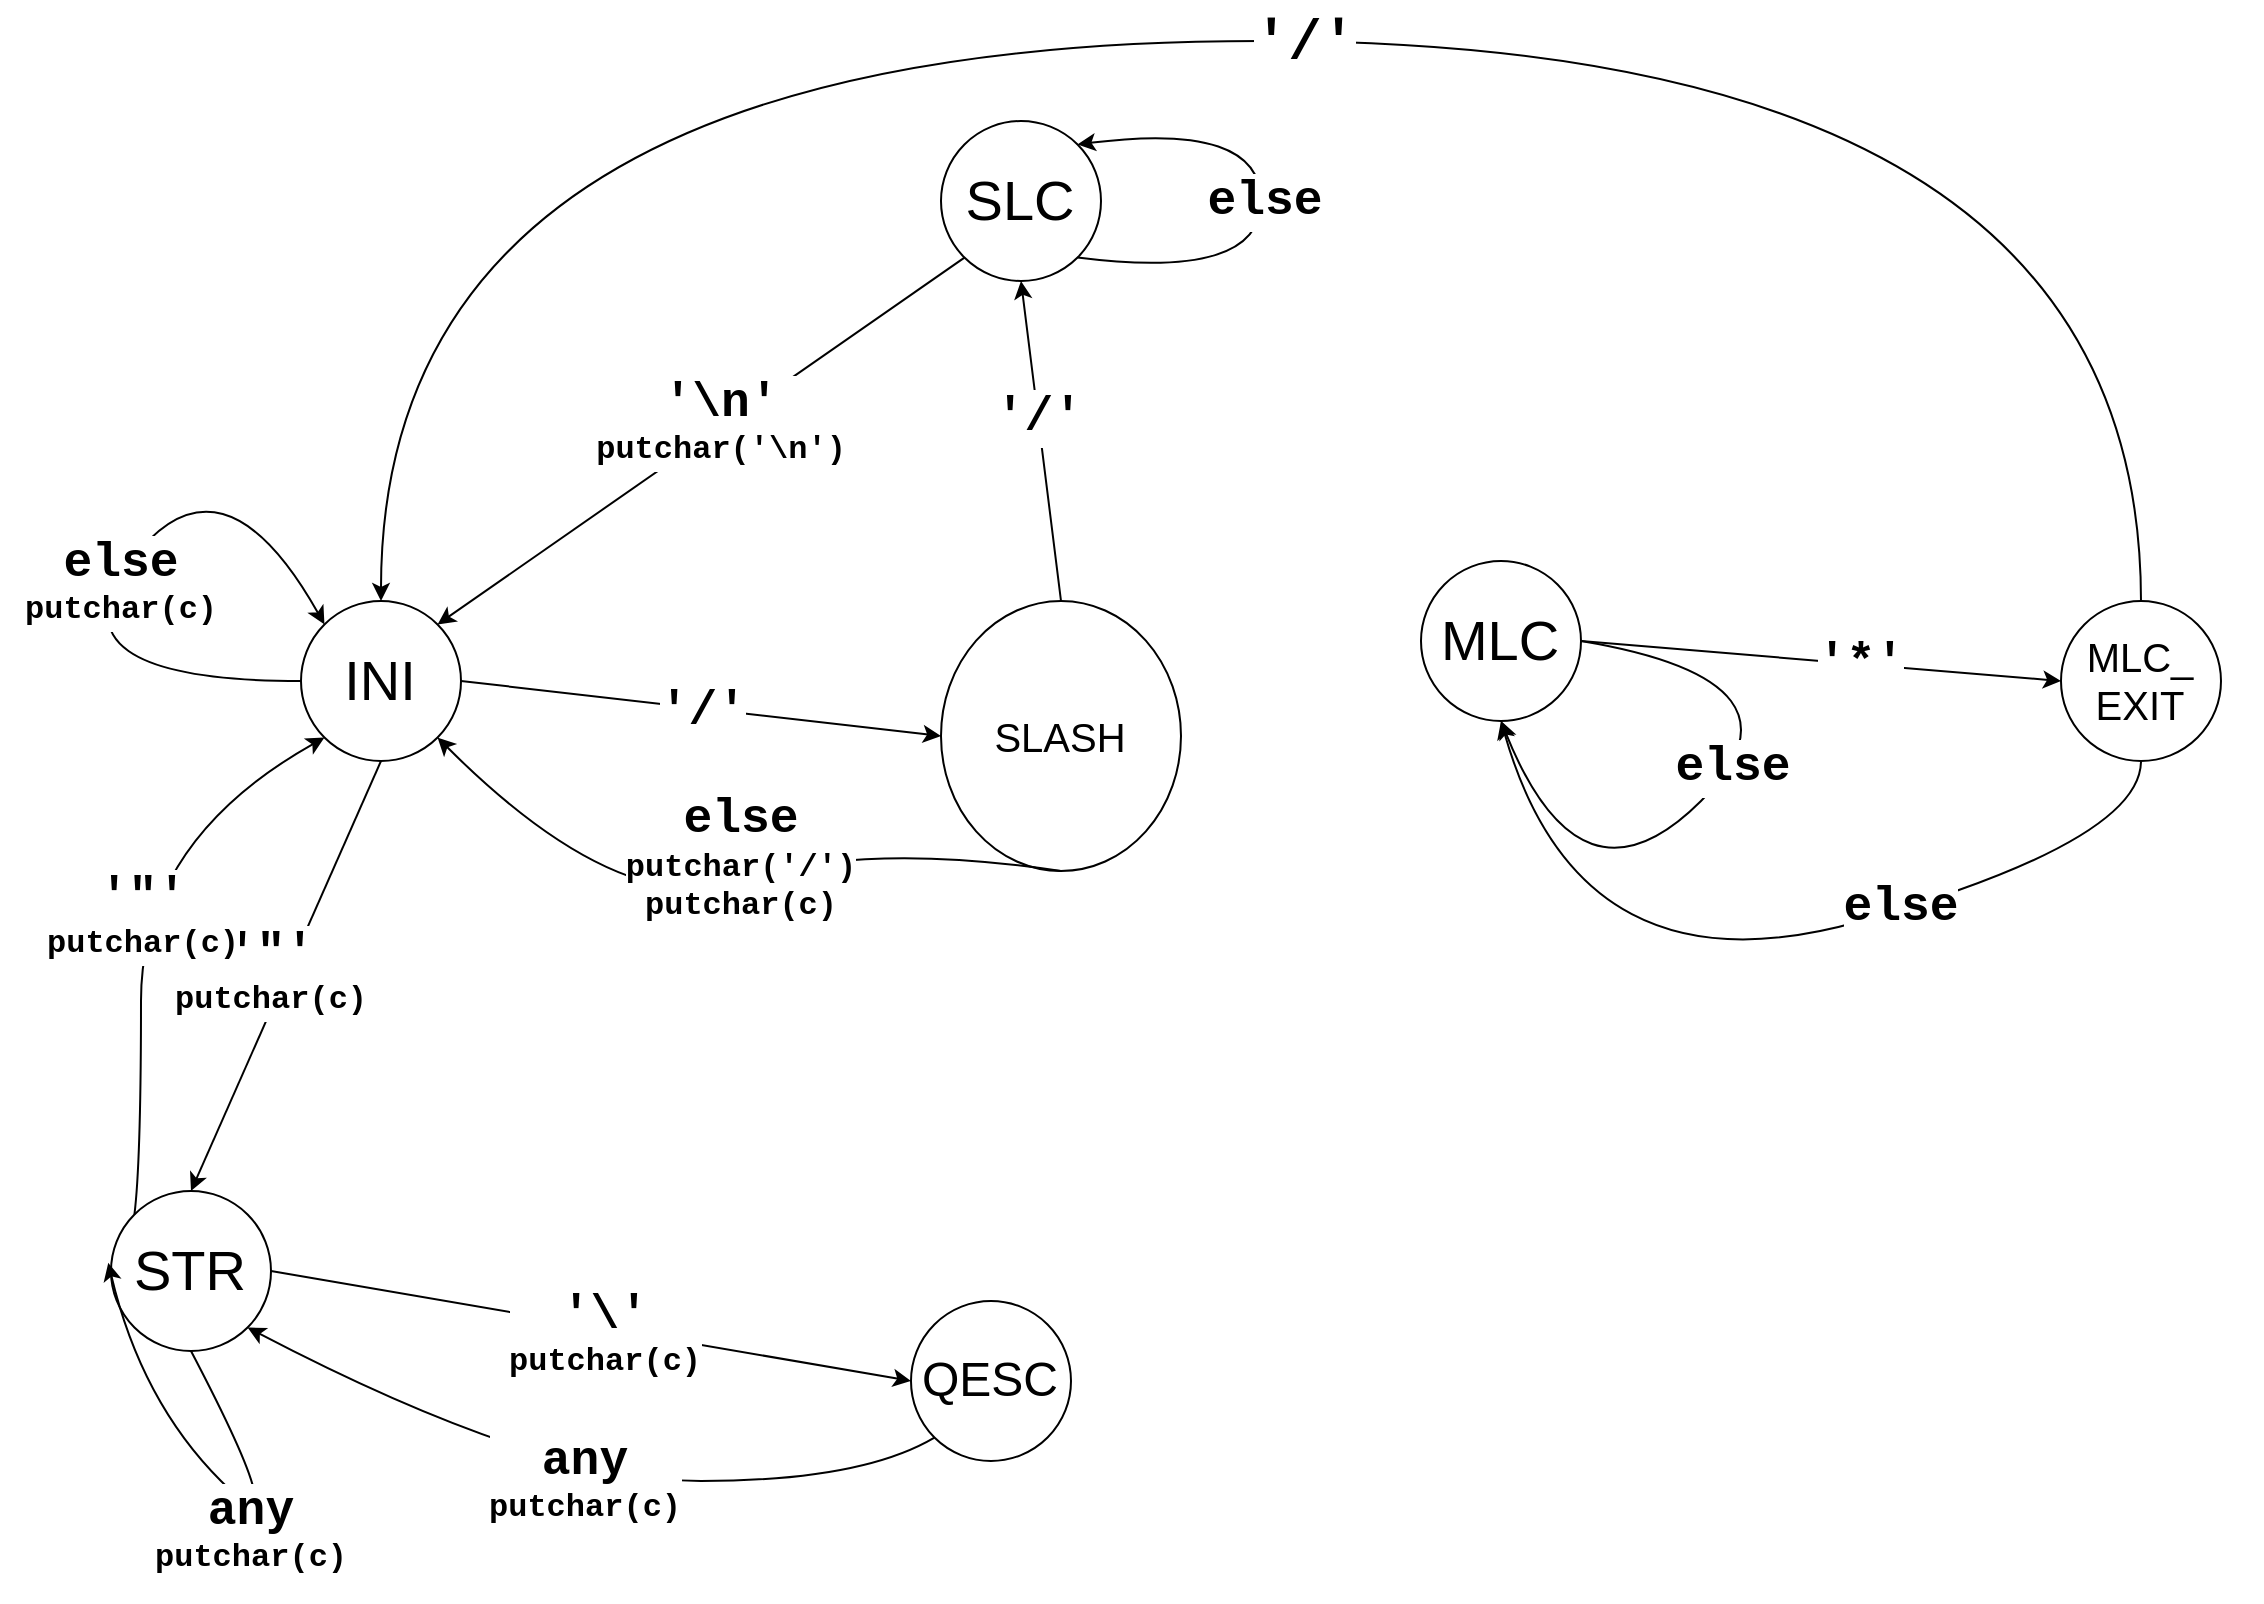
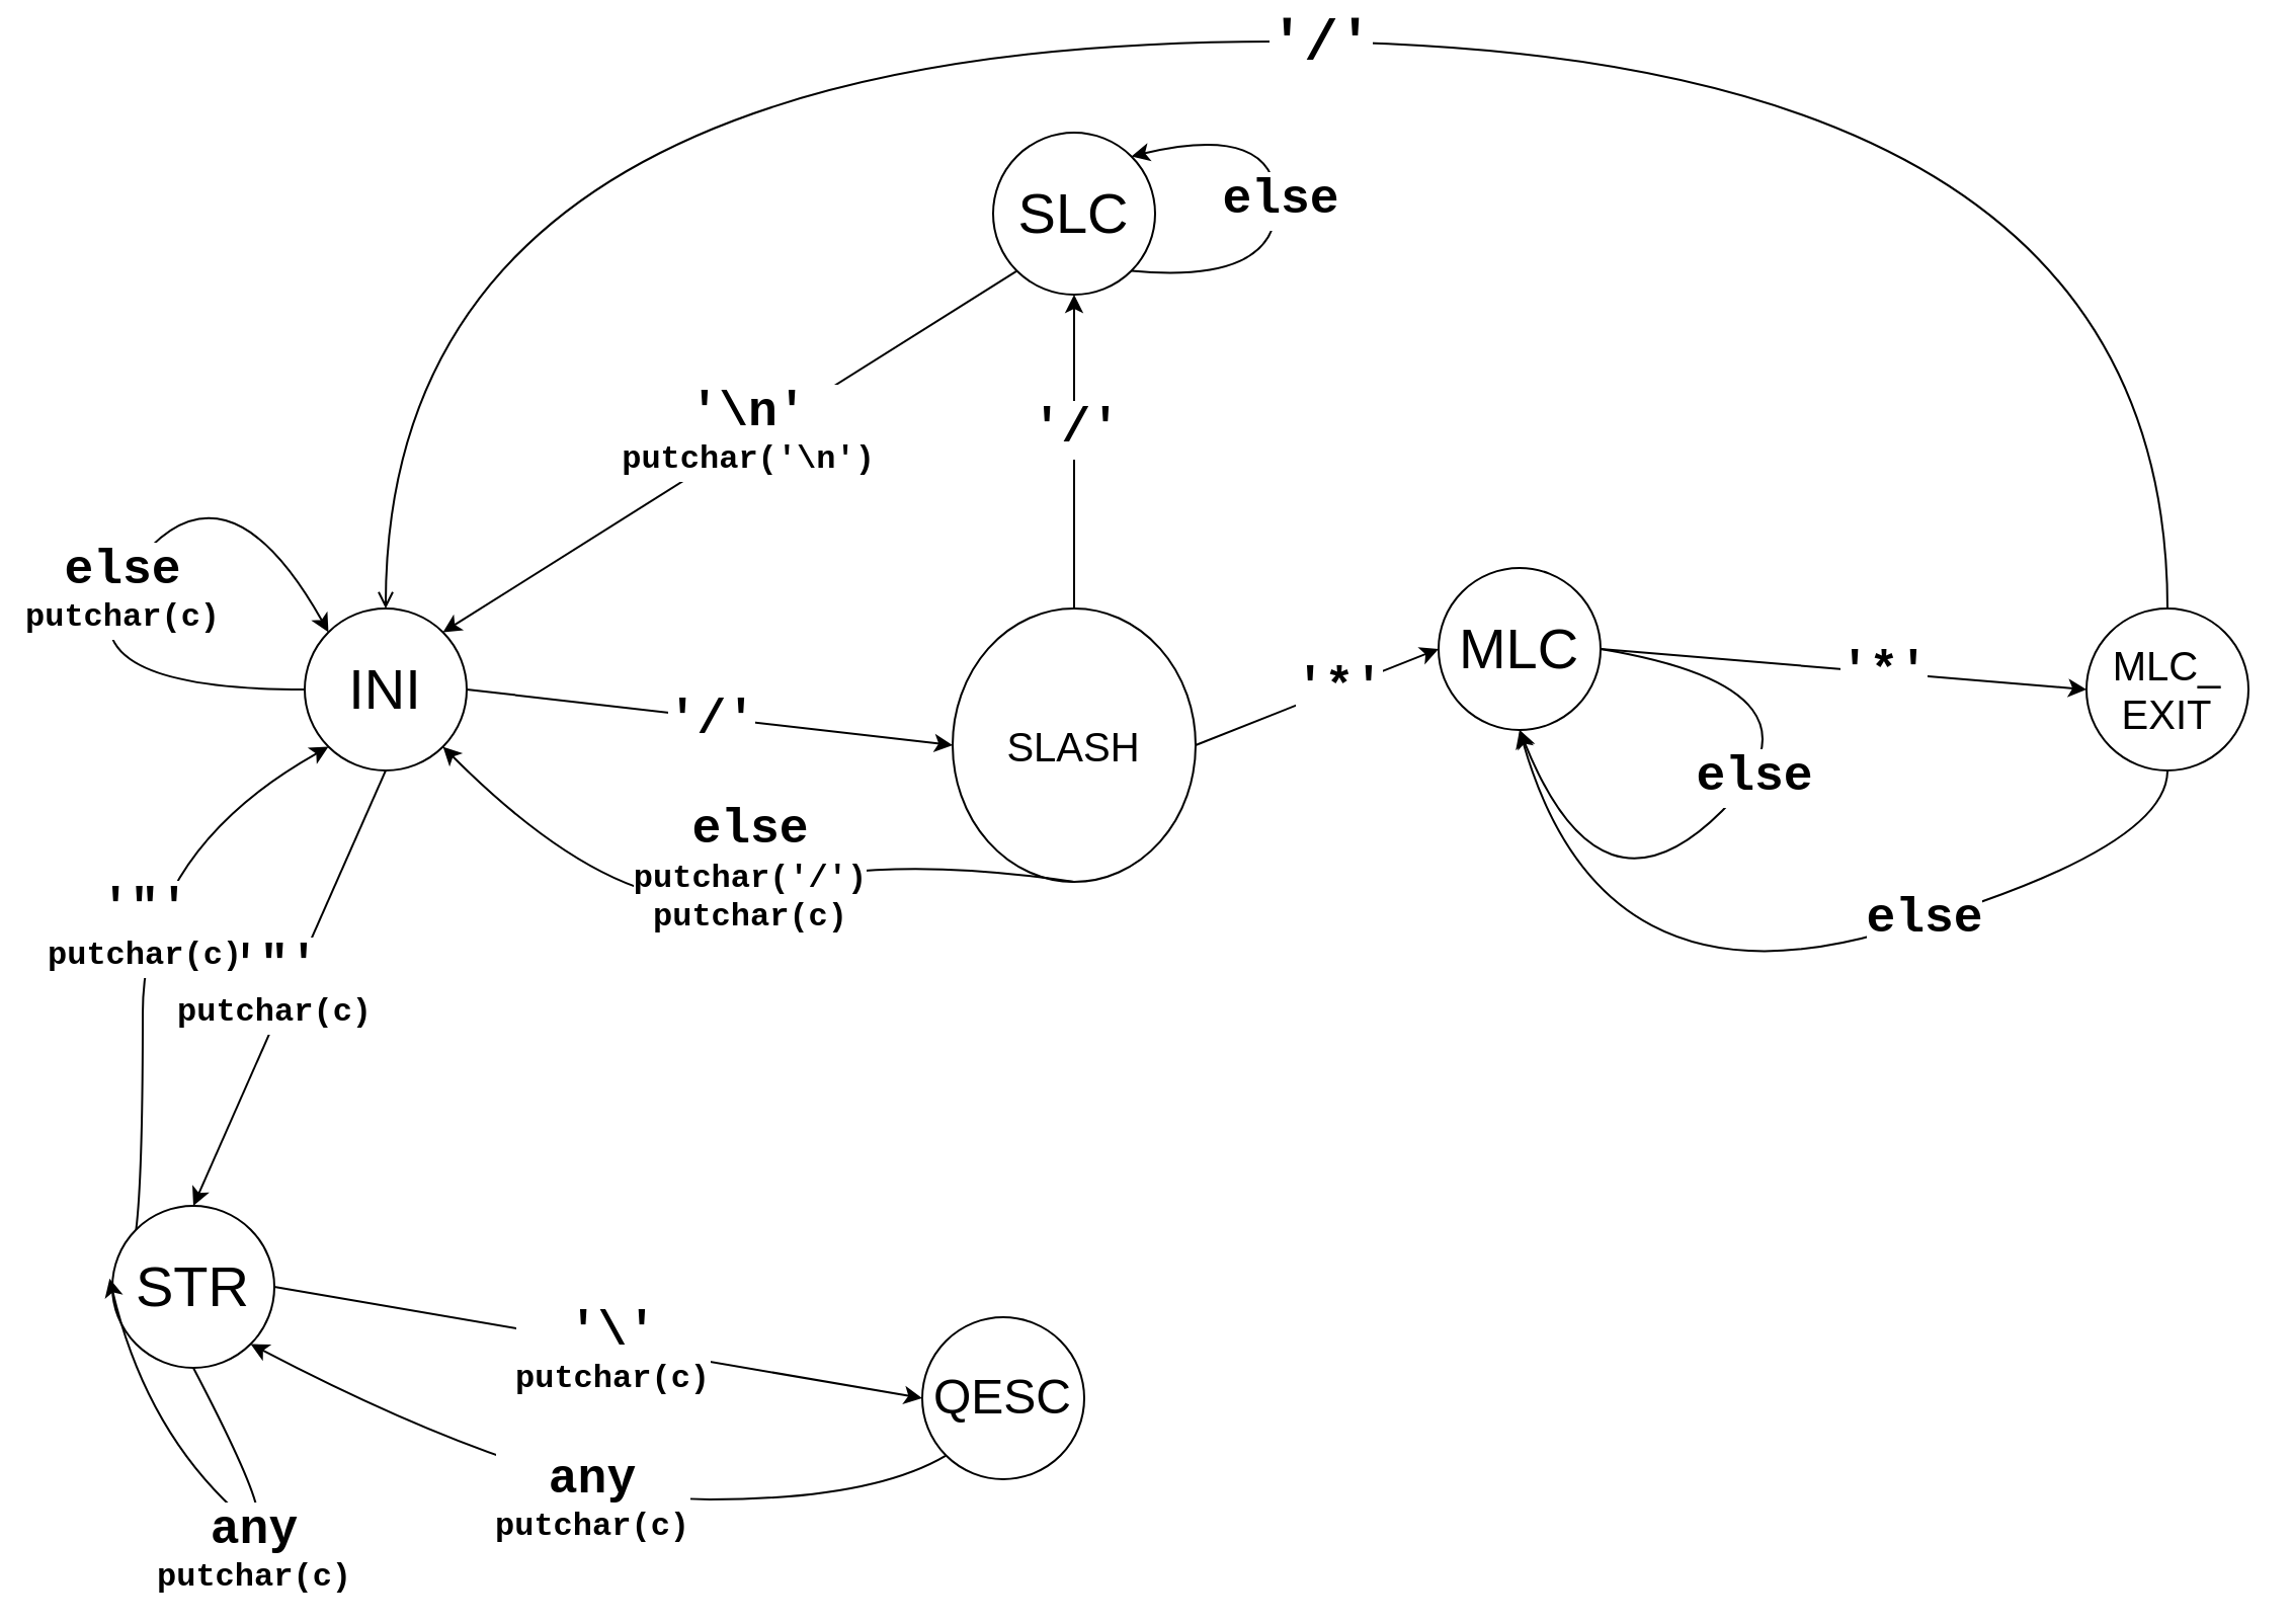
- <mxCell id="6" value="&lt;font style=&quot;font-size: 28px;&quot;&gt;SLC&lt;/font&gt;" style="ellipse;whiteSpace=wrap;html=1;aspect=fixed;" parent="1" vertex="1"><mxGeometry x="470" y="60" width="80" height="80" as="geometry" /></mxCell>
+ <mxCell id="6" value="&lt;font style=&quot;font-size: 28px;&quot;&gt;SLC&lt;/font&gt;" style="ellipse;whiteSpace=wrap;html=1;aspect=fixed;" parent="1" vertex="1"><mxGeometry x="490" y="65" width="80" height="80" as="geometry" /></mxCell>
- <mxCell id="21" value="" style="curved=1;endArrow=classic;html=1;rounded=0;exitX=0.5;exitY=0;exitDx=0;exitDy=0;entryX=0.5;entryY=0;entryDx=0;entryDy=0;" parent="1" source="16" target="2" edge="1"><mxGeometry width="50" height="50" relative="1" as="geometry"><mxPoint x="1020" y="40" as="sourcePoint" /><mxPoint x="740" y="40" as="targetPoint" /><Array as="points"><mxPoint x="1070" y="20" /><mxPoint x="190" y="20" /></Array></mxGeometry></mxCell>
+ <mxCell id="21" value="" style="curved=1;endArrow=open;html=1;rounded=0;exitX=0.5;exitY=0;exitDx=0;exitDy=0;entryX=0.5;entryY=0;entryDx=0;entryDy=0;" parent="1" source="16" target="2" edge="1"><mxGeometry width="50" height="50" relative="1" as="geometry"><mxPoint x="1020" y="40" as="sourcePoint" /><mxPoint x="740" y="40" as="targetPoint" /><Array as="points"><mxPoint x="1070" y="20" /><mxPoint x="190" y="20" /></Array></mxGeometry></mxCell>
+ <mxCell id="12" value="" style="endArrow=classic;html=1;rounded=0;exitX=1;exitY=0.5;exitDx=0;exitDy=0;entryX=0;entryY=0.5;entryDx=0;entryDy=0;" parent="1" source="3" target="11" edge="1"><mxGeometry width="50" height="50" relative="1" as="geometry"><mxPoint x="650" y="330" as="sourcePoint" /><mxPoint x="650" y="170" as="targetPoint" /></mxGeometry></mxCell>
+ <mxCell id="13" value="&lt;font style=&quot;font-size: 24px;&quot; face=&quot;Courier New&quot;&gt;&lt;b&gt;'*'&lt;/b&gt;&lt;/font&gt;" style="edgeLabel;html=1;align=center;verticalAlign=middle;resizable=0;points=[];" parent="12" vertex="1" connectable="0"><mxGeometry x="0.158" y="1" relative="1" as="geometry"><mxPoint x="1" y="1" as="offset" /></mxGeometry></mxCell>
